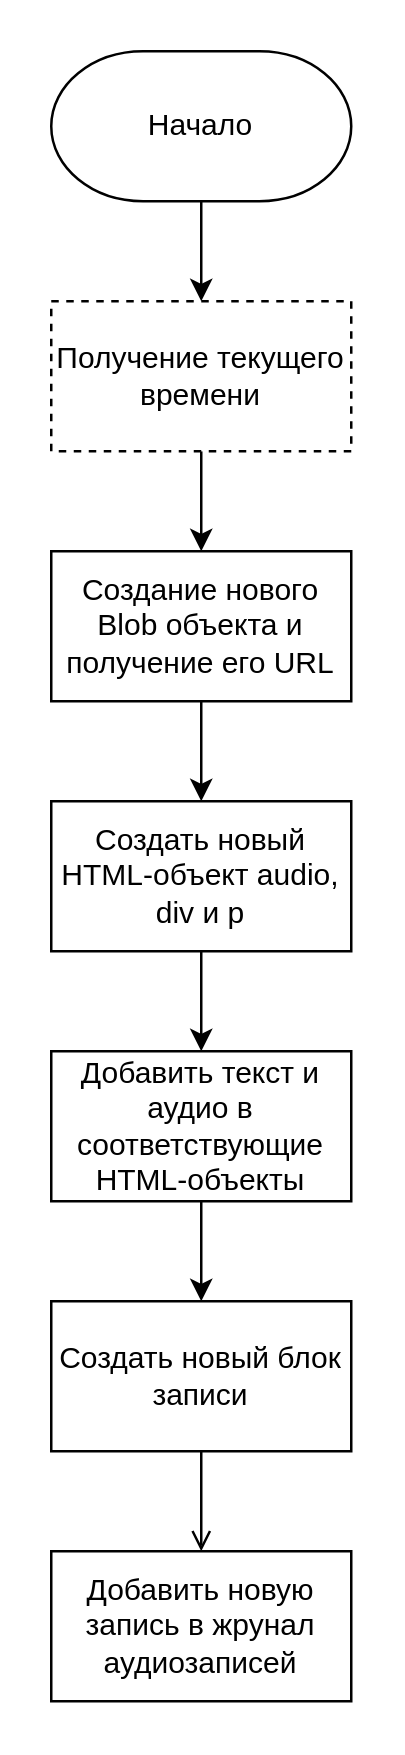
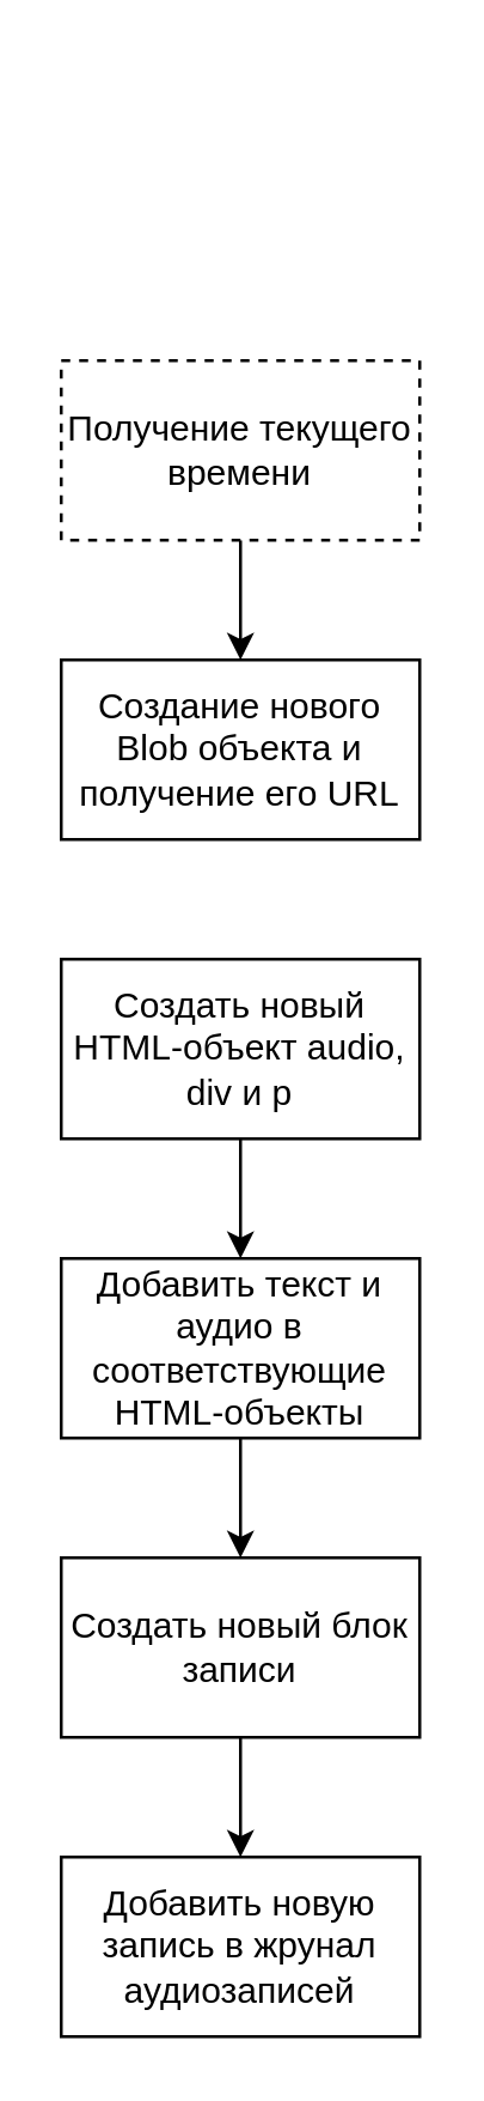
- <mxCell id="3" value="Начало" style="strokeWidth=1;html=1;shape=mxgraph.flowchart.terminator;whiteSpace=wrap;" vertex="1" parent="1"><mxGeometry x="20" y="20" width="120" height="60" as="geometry" /></mxCell>
- <mxCell id="2" value="" style="edgeStyle=orthogonalEdgeStyle;rounded=0;orthogonalLoop=1;jettySize=auto;html=1;" edge="1" parent="1" source="3" target="7"><mxGeometry relative="1" as="geometry" /></mxCell>
- <mxCell id="4" value="" style="edgeStyle=orthogonalEdgeStyle;rounded=0;orthogonalLoop=1;jettySize=auto;html=1;" edge="1" parent="1" source="5" target="9"><mxGeometry relative="1" as="geometry" /></mxCell>
- <mxCell id="12" value="" style="edgeStyle=orthogonalEdgeStyle;rounded=0;orthogonalLoop=1;jettySize=auto;html=1;endArrow=open;" edge="1" parent="1" source="13" target="14"><mxGeometry relative="1" as="geometry" /></mxCell>
+ <mxCell id="12" value="" style="edgeStyle=orthogonalEdgeStyle;rounded=0;orthogonalLoop=1;jettySize=auto;html=1;" edge="1" parent="1" source="13" target="14"><mxGeometry relative="1" as="geometry" /></mxCell>
